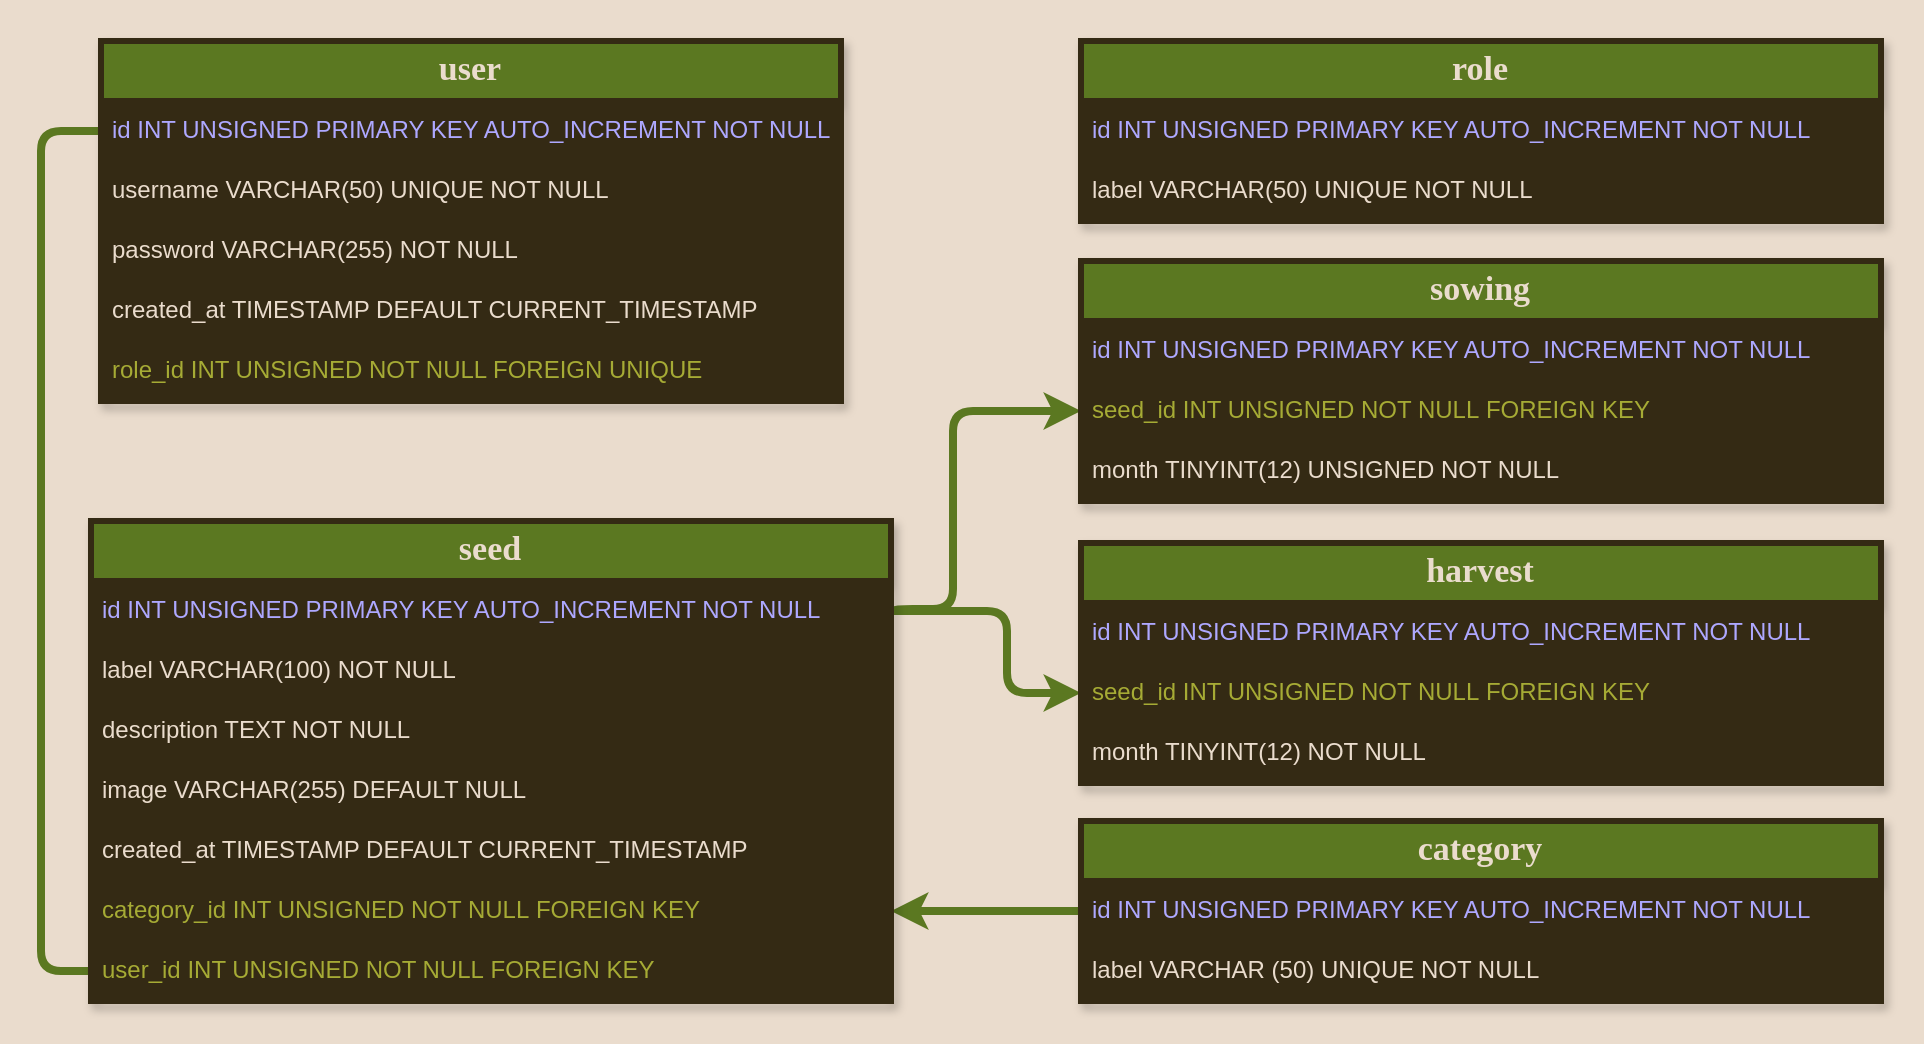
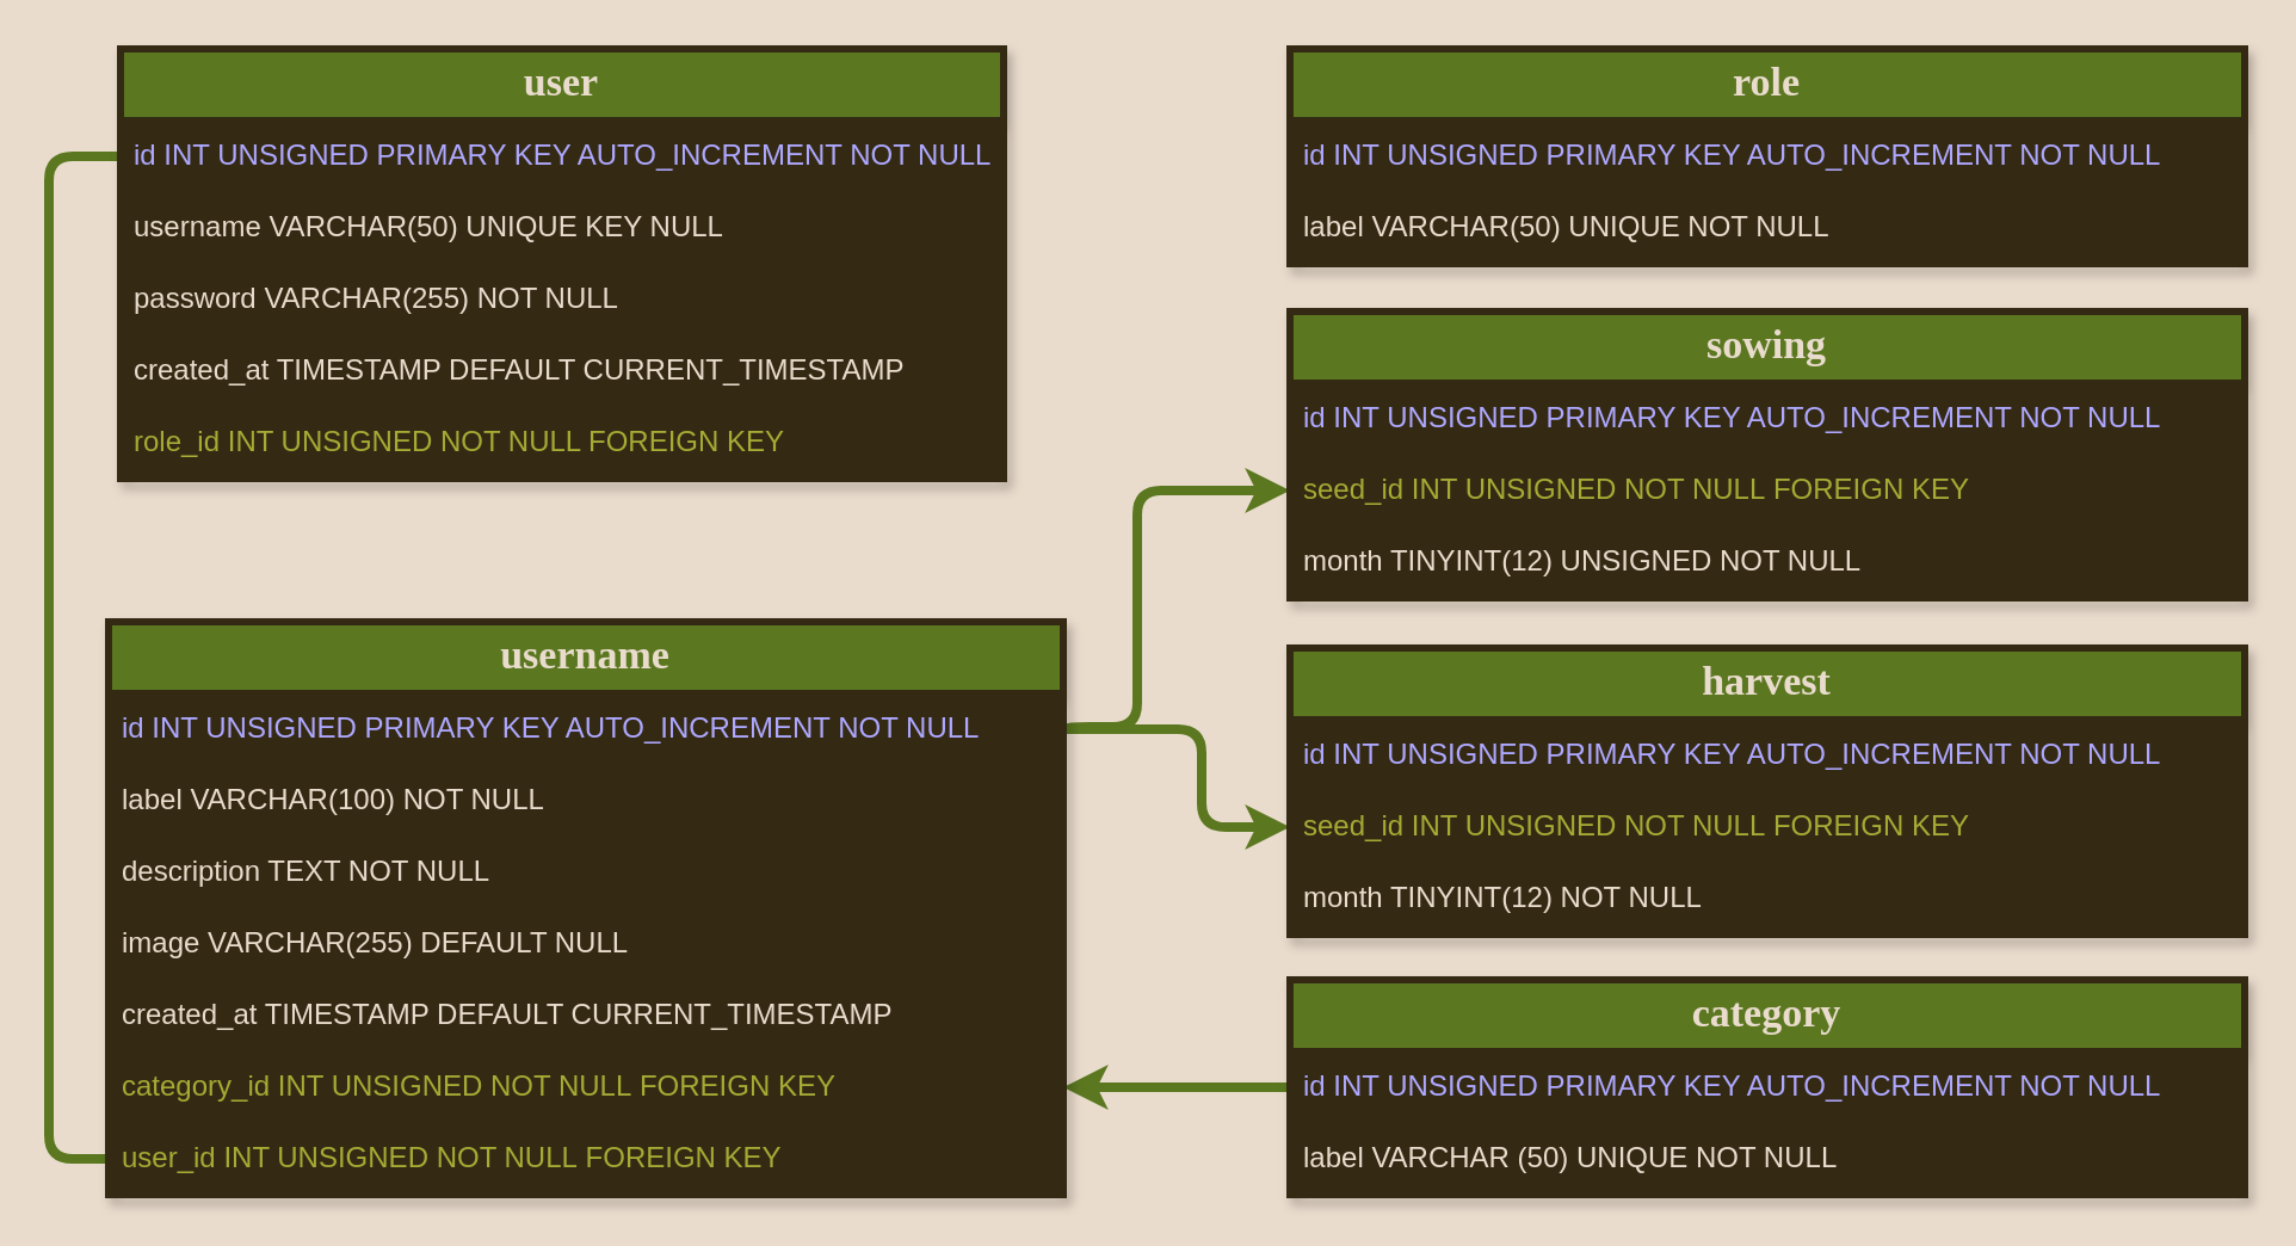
- <mxCell id="8" value="username VARCHAR(50) UNIQUE NOT NULL" style="text;strokeColor=none;fillColor=#342a14;align=left;verticalAlign=middle;spacingLeft=4;spacingRight=4;overflow=hidden;points=[[0,0.5],[1,0.5]];portConstraint=eastwest;rotatable=0;whiteSpace=wrap;html=1;rounded=0;fillStyle=solid;fontColor=#EADCCD;" vertex="1" parent="6"><mxGeometry y="60" width="370" height="30" as="geometry" /></mxCell>
+ <mxCell id="8" value="username VARCHAR(50) UNIQUE KEY NULL" style="text;strokeColor=none;fillColor=#342a14;align=left;verticalAlign=middle;spacingLeft=4;spacingRight=4;overflow=hidden;points=[[0,0.5],[1,0.5]];portConstraint=eastwest;rotatable=0;whiteSpace=wrap;html=1;rounded=0;fillStyle=solid;fontColor=#EADCCD;" vertex="1" parent="6"><mxGeometry y="60" width="370" height="30" as="geometry" /></mxCell>
- <mxCell id="11" value="role_id INT UNSIGNED NOT NULL FOREIGN UNIQUE" style="text;strokeColor=none;fillColor=#342a14;align=left;verticalAlign=middle;spacingLeft=4;spacingRight=4;overflow=hidden;points=[[0,0.5],[1,0.5]];portConstraint=eastwest;rotatable=0;whiteSpace=wrap;html=1;rounded=0;fillStyle=solid;fontColor=#A6AB35;" vertex="1" parent="6"><mxGeometry y="150" width="370" height="30" as="geometry" /></mxCell>
+ <mxCell id="11" value="role_id INT UNSIGNED NOT NULL FOREIGN KEY" style="text;strokeColor=none;fillColor=#342a14;align=left;verticalAlign=middle;spacingLeft=4;spacingRight=4;overflow=hidden;points=[[0,0.5],[1,0.5]];portConstraint=eastwest;rotatable=0;whiteSpace=wrap;html=1;rounded=0;fillStyle=solid;fontColor=#A6AB35;" vertex="1" parent="6"><mxGeometry y="150" width="370" height="30" as="geometry" /></mxCell>
- <mxCell id="15" value="seed" style="swimlane;fontStyle=1;childLayout=stackLayout;horizontal=1;startSize=30;horizontalStack=0;resizeParent=1;resizeParentMax=0;resizeLast=0;collapsible=1;marginBottom=0;whiteSpace=wrap;html=1;rounded=0;fillColor=#5b7821;gradientColor=none;fillStyle=solid;strokeColor=#342a14;fontColor=#EADCCD;fontSize=17;strokeWidth=3;swimlaneLine=1;glass=0;shadow=1;swimlaneFillColor=none;labelBackgroundColor=none;labelBorderColor=none;spacingTop=0;fontFamily=Georgia;" vertex="1" parent="1"><mxGeometry x="45" y="260" width="400" height="240" as="geometry" /></mxCell>
+ <mxCell id="15" value="username" style="swimlane;fontStyle=1;childLayout=stackLayout;horizontal=1;startSize=30;horizontalStack=0;resizeParent=1;resizeParentMax=0;resizeLast=0;collapsible=1;marginBottom=0;whiteSpace=wrap;html=1;rounded=0;fillColor=#5b7821;gradientColor=none;fillStyle=solid;strokeColor=#342a14;fontColor=#EADCCD;fontSize=17;strokeWidth=3;swimlaneLine=1;glass=0;shadow=1;swimlaneFillColor=none;labelBackgroundColor=none;labelBorderColor=none;spacingTop=0;fontFamily=Georgia;" vertex="1" parent="1"><mxGeometry x="45" y="260" width="400" height="240" as="geometry" /></mxCell>
